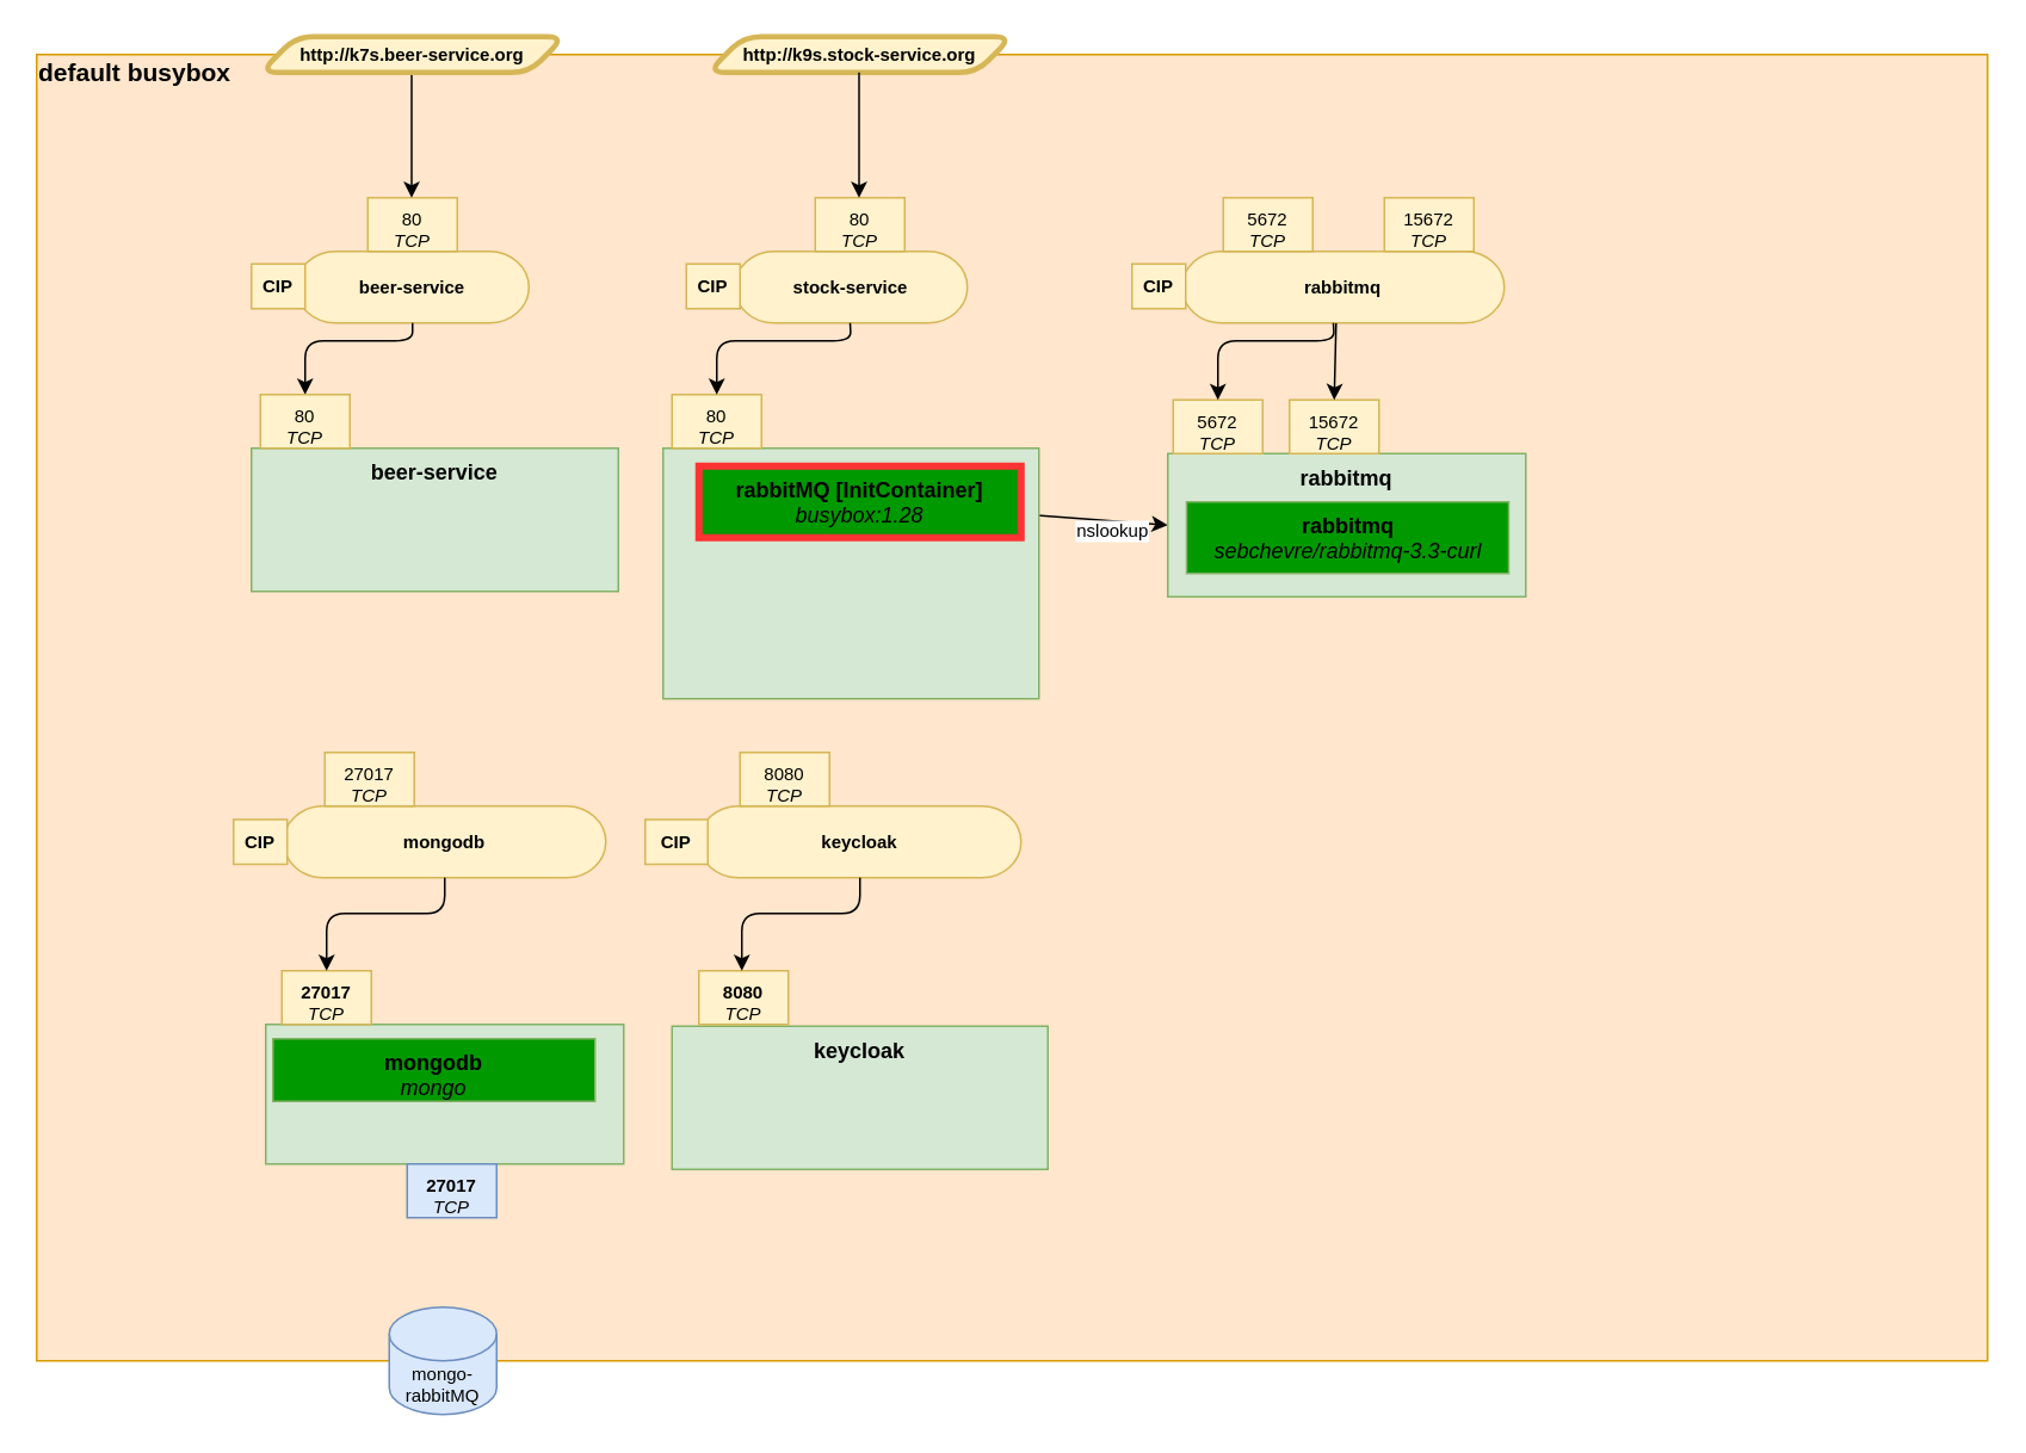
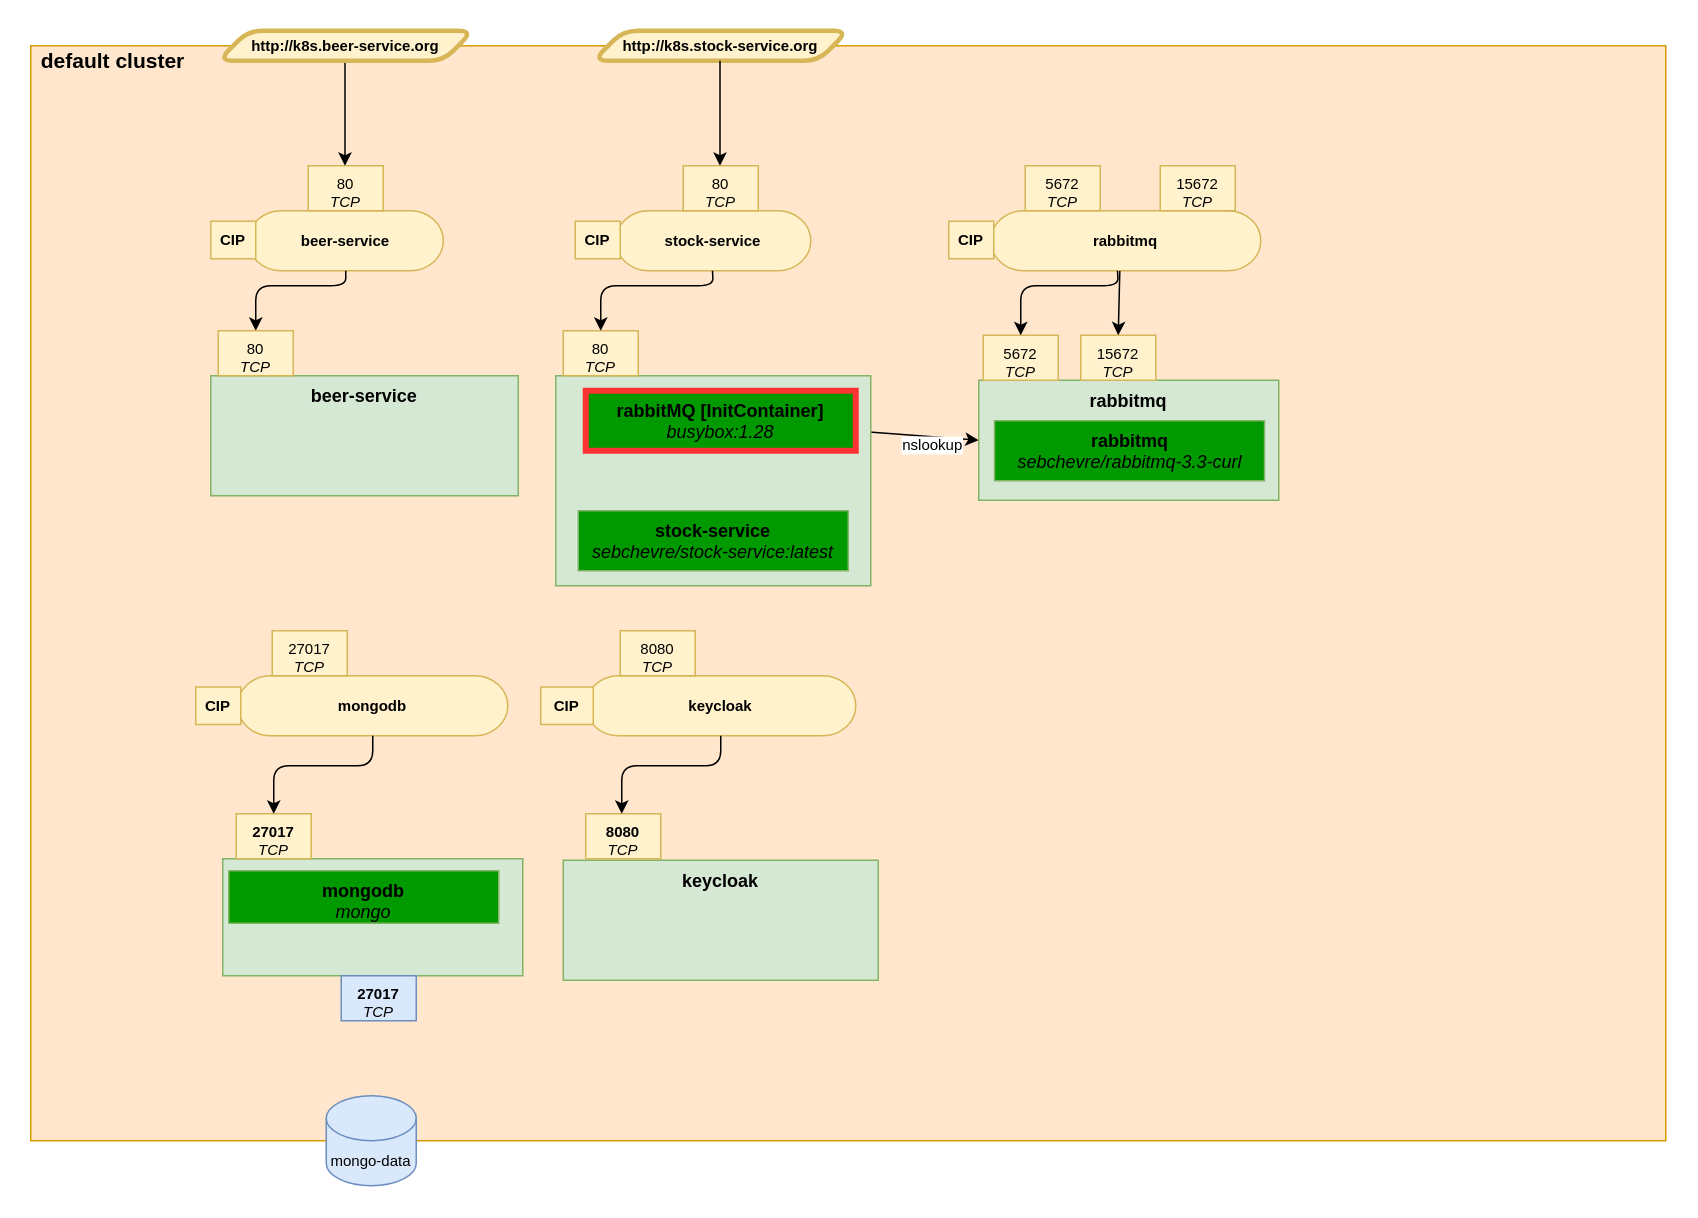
- <mxCell id="15" value="http://k7s.beer-service.org" style="shape=parallelogram;perimeter=parallelogramPerimeter;whiteSpace=wrap;html=1;fixedSize=1;rounded=1;strokeColor=#d6b656;strokeWidth=3;fillColor=#fff2cc;fontSize=10;align=center;fontStyle=1" vertex="1" parent="8"><mxGeometry x="25" width="170" height="20" as="geometry" /></mxCell>
+ <mxCell id="15" value="http://k8s.beer-service.org" style="shape=parallelogram;perimeter=parallelogramPerimeter;whiteSpace=wrap;html=1;fixedSize=1;rounded=1;strokeColor=#d6b656;strokeWidth=3;fillColor=#fff2cc;fontSize=10;align=center;fontStyle=1" vertex="1" parent="8"><mxGeometry x="25" width="170" height="20" as="geometry" /></mxCell>
- <mxCell id="24" value="http://k9s.stock-service.org" style="shape=parallelogram;perimeter=parallelogramPerimeter;whiteSpace=wrap;html=1;fixedSize=1;rounded=1;strokeColor=#d6b656;strokeWidth=3;fillColor=#fff2cc;fontSize=10;align=center;fontStyle=1" vertex="1" parent="16"><mxGeometry x="25" width="170" height="20" as="geometry" /></mxCell>
+ <mxCell id="24" value="http://k8s.stock-service.org" style="shape=parallelogram;perimeter=parallelogramPerimeter;whiteSpace=wrap;html=1;fixedSize=1;rounded=1;strokeColor=#d6b656;strokeWidth=3;fillColor=#fff2cc;fontSize=10;align=center;fontStyle=1" vertex="1" parent="16"><mxGeometry x="25" width="170" height="20" as="geometry" /></mxCell>
- <mxCell id="3" value="default busybox" style="text;html=1;strokeColor=none;fillColor=none;align=center;verticalAlign=middle;whiteSpace=wrap;rounded=0;fontStyle=1;fontSize=14;" vertex="1" parent="1"><mxGeometry x="20" y="30" width="110" height="20" as="geometry" /></mxCell>
+ <mxCell id="3" value="default cluster" style="text;html=1;strokeColor=none;fillColor=none;align=center;verticalAlign=middle;whiteSpace=wrap;rounded=0;fontStyle=1;fontSize=14;" vertex="1" parent="1"><mxGeometry x="20" y="30" width="110" height="20" as="geometry" /></mxCell>
+ <mxCell id="18" value="stock-service&lt;br&gt;&lt;i style=&quot;font-weight: normal&quot;&gt;sebchevre/stock-service:latest&lt;/i&gt;" style="rounded=0;whiteSpace=wrap;html=1;fontSize=12;align=center;fontStyle=1;strokeColor=#82b366;verticalAlign=top;fillColor=#009900;" vertex="1" parent="16"><mxGeometry x="15" y="320" width="180" height="40" as="geometry" /></mxCell>
- <mxCell id="50" value="mongo-rabbitMQ" style="shape=cylinder3;whiteSpace=wrap;html=1;boundedLbl=1;backgroundOutline=1;size=15;rounded=1;strokeColor=#6c8ebf;strokeWidth=1;fillColor=#dae8fc;fontSize=10;align=center;" vertex="1" parent="1"><mxGeometry x="217" y="730" width="60" height="60" as="geometry" /></mxCell>
+ <mxCell id="50" value="mongo-data" style="shape=cylinder3;whiteSpace=wrap;html=1;boundedLbl=1;backgroundOutline=1;size=15;rounded=1;strokeColor=#6c8ebf;strokeWidth=1;fillColor=#dae8fc;fontSize=10;align=center;" vertex="1" parent="1"><mxGeometry x="217" y="730" width="60" height="60" as="geometry" /></mxCell>
